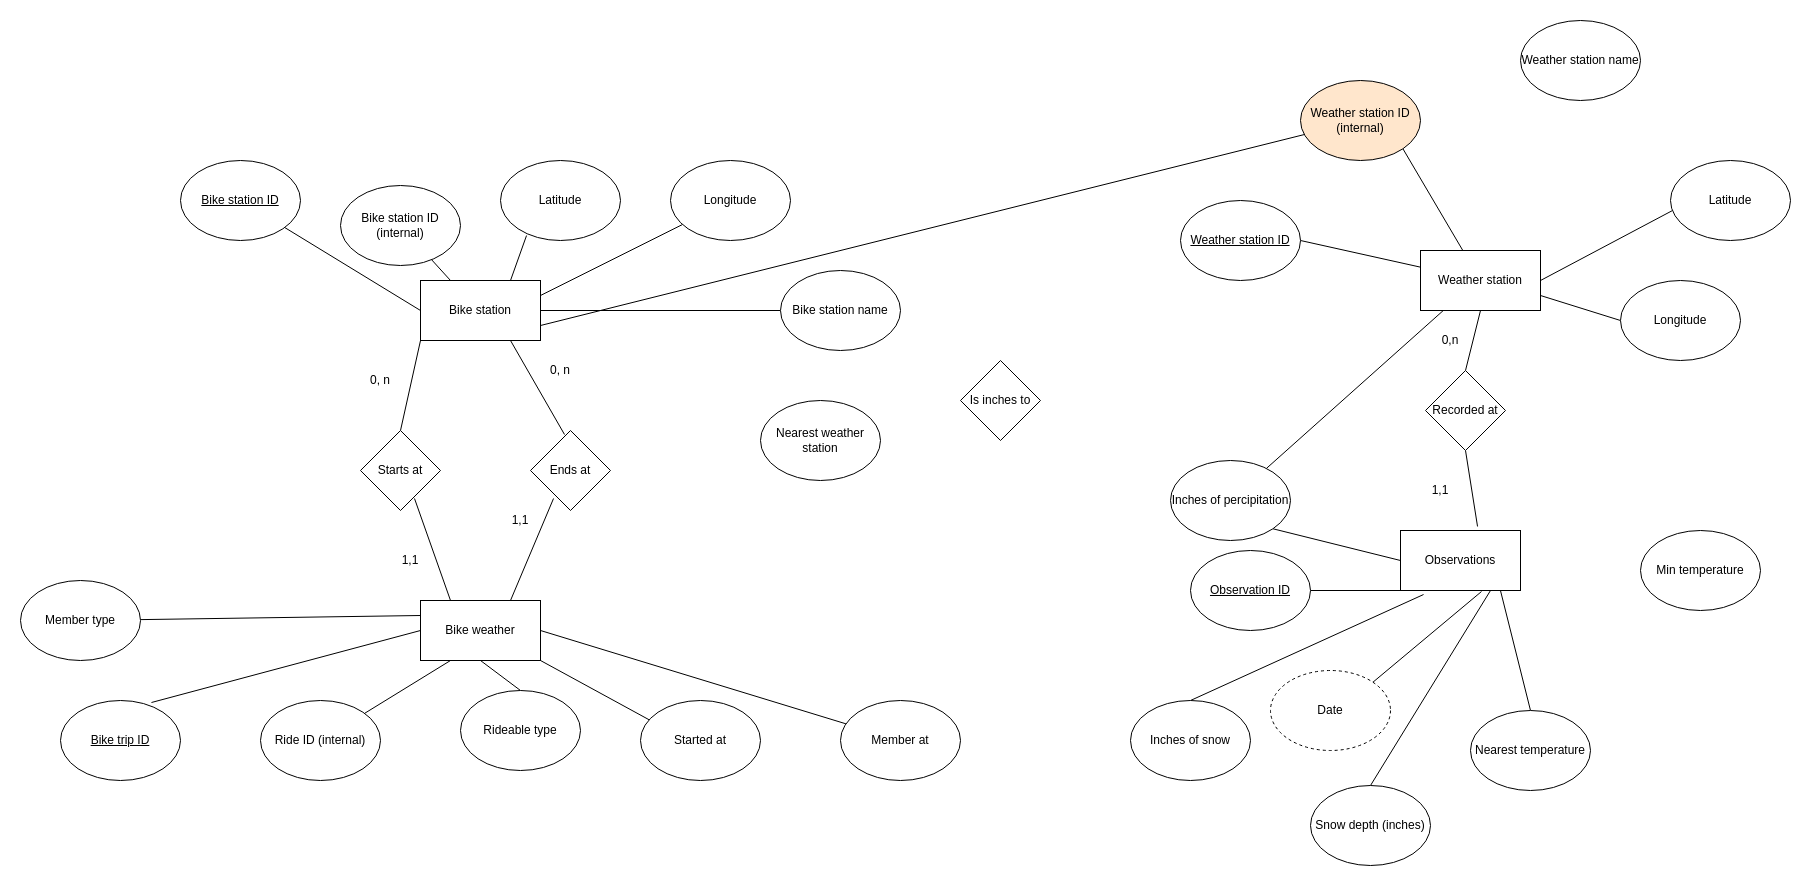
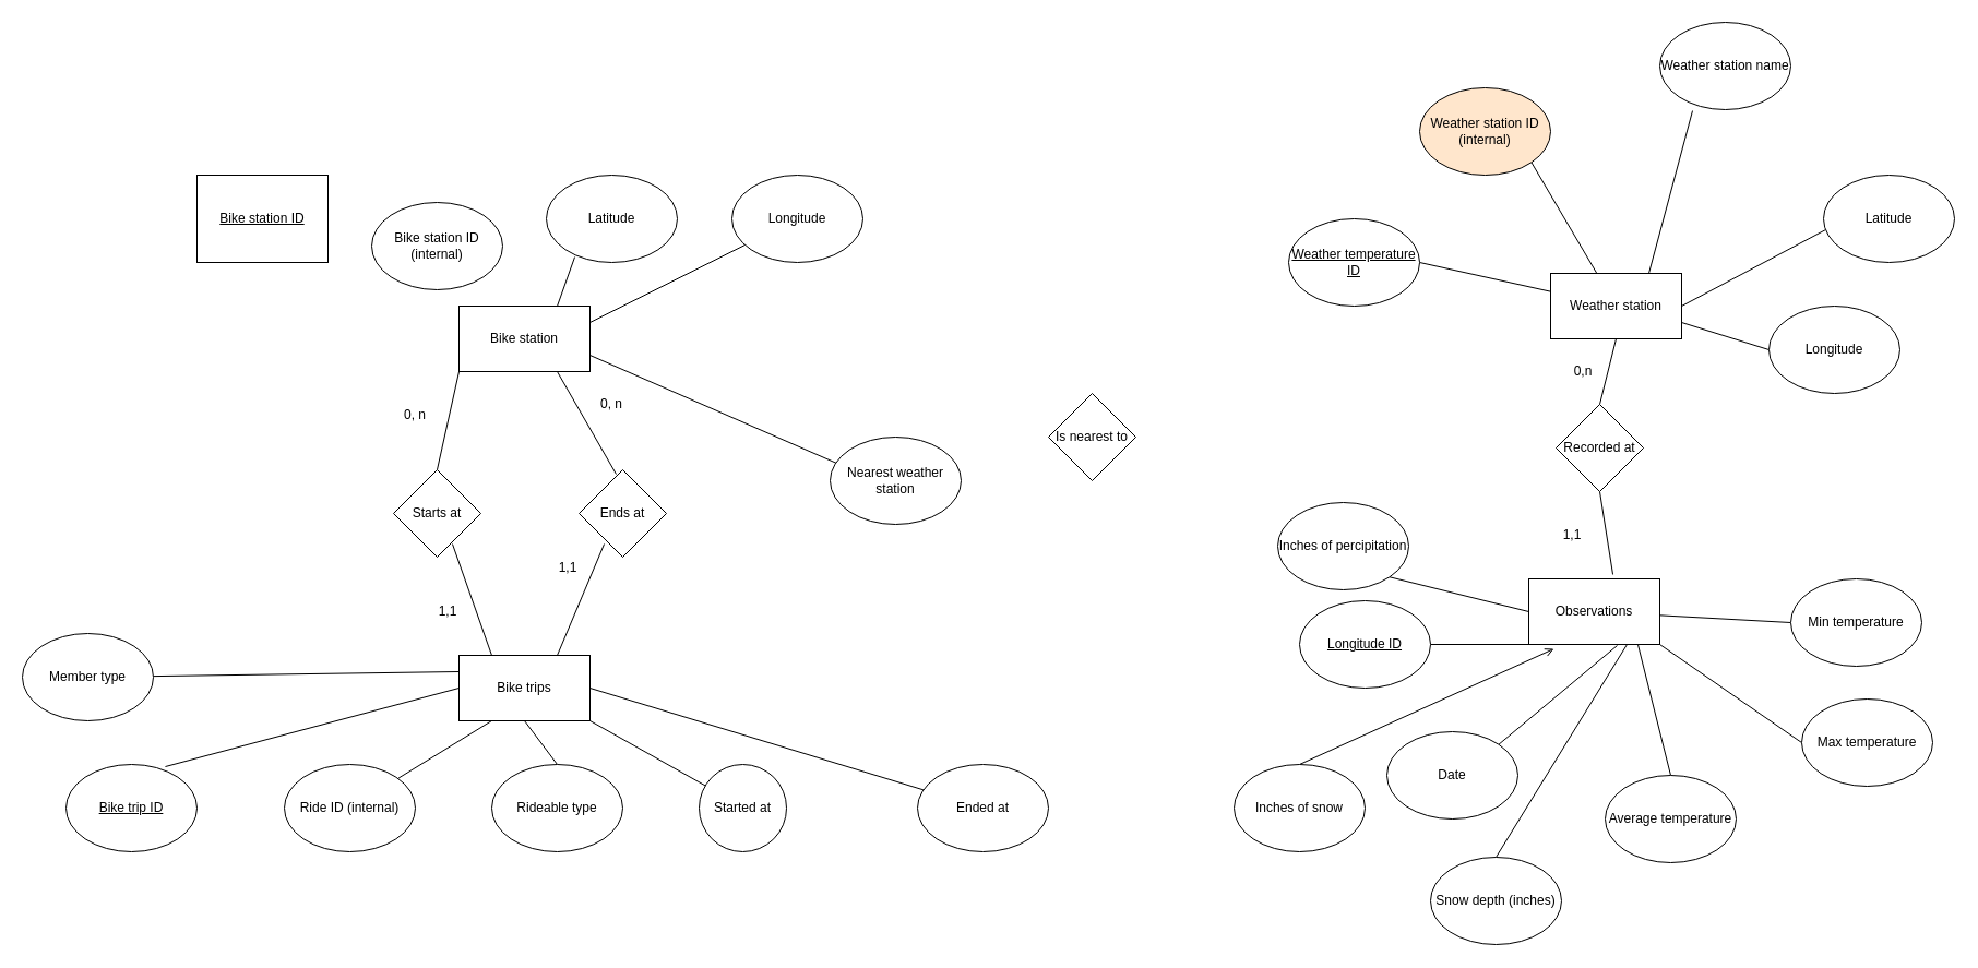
- <mxCell id="21" value="&lt;u&gt;Bike station ID&lt;/u&gt;" style="ellipse;whiteSpace=wrap;html=1;" vertex="1" parent="1"><mxGeometry x="180" y="160" width="120" height="80" as="geometry" /></mxCell>
+ <mxCell id="21" value="&lt;u&gt;Bike station ID&lt;/u&gt;" style="whiteSpace=wrap;html=1;rounded=0;" vertex="1" parent="1"><mxGeometry x="180" y="160" width="120" height="80" as="geometry" /></mxCell>
- <mxCell id="9" style="edgeStyle=none;rounded=0;orthogonalLoop=1;jettySize=auto;html=1;exitX=1;exitY=0.75;exitDx=0;exitDy=0;endArrow=none;endFill=0;" edge="1" parent="1" source="10" target="46"><mxGeometry relative="1" as="geometry" /></mxCell>
+ <mxCell id="9" style="edgeStyle=none;rounded=0;orthogonalLoop=1;jettySize=auto;html=1;exitX=1;exitY=0.75;exitDx=0;exitDy=0;entryX=0.05;entryY=0.3;entryDx=0;entryDy=0;entryPerimeter=0;endArrow=none;endFill=0;" edge="1" parent="1" source="10" target="70"><mxGeometry relative="1" as="geometry" /></mxCell>
- <mxCell id="44" value="&lt;u&gt;Weather station ID&lt;/u&gt;" style="ellipse;whiteSpace=wrap;html=1;" vertex="1" parent="1"><mxGeometry x="1180" width="120" height="80" as="geometry" y="200" /></mxCell>
+ <mxCell id="44" value="&lt;u&gt;Weather temperature ID&lt;/u&gt;" style="ellipse;whiteSpace=wrap;html=1;" vertex="1" parent="1"><mxGeometry x="1180" width="120" height="80" as="geometry" y="200" /></mxCell>
- <mxCell id="5" style="edgeStyle=none;rounded=0;orthogonalLoop=1;jettySize=auto;html=1;exitX=0;exitY=0.5;exitDx=0;exitDy=0;endArrow=none;endFill=0;" edge="1" parent="1" source="10" target="21"><mxGeometry relative="1" as="geometry" /></mxCell>
- <mxCell id="4" style="edgeStyle=none;rounded=0;orthogonalLoop=1;jettySize=auto;html=1;exitX=0.25;exitY=0;exitDx=0;exitDy=0;endArrow=none;endFill=0;" edge="1" parent="1" source="10" target="22"><mxGeometry relative="1" as="geometry" /></mxCell>
- <mxCell id="8" style="edgeStyle=none;rounded=0;orthogonalLoop=1;jettySize=auto;html=1;exitX=1;exitY=0.5;exitDx=0;exitDy=0;entryX=0;entryY=0.5;entryDx=0;entryDy=0;endArrow=none;endFill=0;" edge="1" parent="1" source="10" target="36"><mxGeometry relative="1" as="geometry" /></mxCell>
- <mxCell id="36" value="Bike station name" style="ellipse;whiteSpace=wrap;html=1;" vertex="1" parent="1"><mxGeometry x="780" y="270" width="120" height="80" as="geometry" /></mxCell>
- <mxCell id="37" style="edgeStyle=none;rounded=0;orthogonalLoop=1;jettySize=auto;html=1;exitX=0.75;exitY=0;exitDx=0;exitDy=0;endArrow=none;endFill=0;" edge="1" parent="1" source="41" target="61"><mxGeometry relative="1" as="geometry" /></mxCell>
+ <mxCell id="37" style="edgeStyle=none;rounded=0;orthogonalLoop=1;jettySize=auto;html=1;exitX=0.75;exitY=0;exitDx=0;exitDy=0;entryX=0.25;entryY=1.013;entryDx=0;entryDy=0;entryPerimeter=0;endArrow=none;endFill=0;" edge="1" parent="1" source="41" target="47"><mxGeometry relative="1" as="geometry" /></mxCell>
- <mxCell id="71" value="Is inches to" style="rhombus;whiteSpace=wrap;html=1;" vertex="1" parent="1"><mxGeometry x="960" y="360" width="80" height="80" as="geometry" /></mxCell>
+ <mxCell id="71" value="Is nearest to" style="rhombus;whiteSpace=wrap;html=1;" vertex="1" parent="1"><mxGeometry x="960" y="360" width="80" height="80" as="geometry" /></mxCell>
+ <mxCell id="58" style="edgeStyle=none;rounded=0;orthogonalLoop=1;jettySize=auto;html=1;exitX=0;exitY=0.5;exitDx=0;exitDy=0;endArrow=none;endFill=0;" edge="1" parent="1" source="59" target="42"><mxGeometry relative="1" as="geometry" /></mxCell>
- <mxCell id="51" value="&lt;u&gt;Observation ID&lt;/u&gt;" style="ellipse;whiteSpace=wrap;html=1;" vertex="1" parent="1"><mxGeometry x="1190" y="550" width="120" height="80" as="geometry" /></mxCell>
+ <mxCell id="51" value="&lt;u&gt;Longitude ID&lt;/u&gt;" style="ellipse;whiteSpace=wrap;html=1;" vertex="1" parent="1"><mxGeometry x="1190" y="550" width="120" height="80" as="geometry" /></mxCell>
- <mxCell id="62" style="edgeStyle=none;rounded=0;orthogonalLoop=1;jettySize=auto;html=1;exitX=0.5;exitY=0;exitDx=0;exitDy=0;entryX=0.192;entryY=1.067;entryDx=0;entryDy=0;entryPerimeter=0;endArrow=none;endFill=0;" edge="1" parent="1" source="63" target="42"><mxGeometry relative="1" as="geometry" /></mxCell>
+ <mxCell id="62" style="edgeStyle=none;rounded=0;orthogonalLoop=1;jettySize=auto;html=1;exitX=0.5;exitY=0;exitDx=0;exitDy=0;entryX=0.192;entryY=1.067;entryDx=0;entryDy=0;entryPerimeter=0;endArrow=open;endFill=0;" edge="1" parent="1" source="63" target="42"><mxGeometry relative="1" as="geometry" /></mxCell>
- <mxCell id="19" value="Bike weather" style="rounded=0;whiteSpace=wrap;html=1;" vertex="1" parent="1"><mxGeometry x="420" y="600" width="120" height="60" as="geometry" /></mxCell>
+ <mxCell id="19" value="Bike trips" style="rounded=0;whiteSpace=wrap;html=1;" vertex="1" parent="1"><mxGeometry x="420" y="600" width="120" height="60" as="geometry" /></mxCell>
+ <mxCell id="56" style="edgeStyle=none;rounded=0;orthogonalLoop=1;jettySize=auto;html=1;exitX=0;exitY=0.5;exitDx=0;exitDy=0;entryX=1;entryY=1;entryDx=0;entryDy=0;endArrow=none;endFill=0;" edge="1" parent="1" source="57" target="42"><mxGeometry relative="1" as="geometry" /></mxCell>
+ <mxCell id="57" value="Max temperature" style="ellipse;whiteSpace=wrap;html=1;" vertex="1" parent="1"><mxGeometry x="1650" y="640" width="120" height="80" as="geometry" /></mxCell>
- <mxCell id="53" value="Date" style="ellipse;whiteSpace=wrap;html=1;dashed=1;" vertex="1" parent="1"><mxGeometry x="1270" y="670" width="120" height="80" as="geometry" /></mxCell>
+ <mxCell id="53" value="Date" style="ellipse;whiteSpace=wrap;html=1;" vertex="1" parent="1"><mxGeometry x="1270" y="670" width="120" height="80" as="geometry" /></mxCell>
- <mxCell id="26" value="Rideable type" style="ellipse;whiteSpace=wrap;html=1;" vertex="1" parent="1"><mxGeometry x="460" y="690" width="120" height="80" as="geometry" /></mxCell>
+ <mxCell id="26" value="Rideable type" style="ellipse;whiteSpace=wrap;html=1;" vertex="1" parent="1"><mxGeometry x="450" y="700" width="120" height="80" as="geometry" /></mxCell>
- <mxCell id="27" value="Started at" style="ellipse;whiteSpace=wrap;html=1;" vertex="1" parent="1"><mxGeometry x="640" y="700" width="120" height="80" as="geometry" /></mxCell>
+ <mxCell id="27" value="Started at" style="ellipse;whiteSpace=wrap;html=1;" vertex="1" parent="1"><mxGeometry x="640" y="700" width="80" height="80" as="geometry" /></mxCell>
- <mxCell id="28" value="Member at" style="ellipse;whiteSpace=wrap;html=1;" vertex="1" parent="1"><mxGeometry x="840" y="700" width="120" height="80" as="geometry" /></mxCell>
+ <mxCell id="28" value="Ended at" style="ellipse;whiteSpace=wrap;html=1;" vertex="1" parent="1"><mxGeometry x="840" y="700" width="120" height="80" as="geometry" /></mxCell>
- <mxCell id="55" value="Nearest temperature" style="ellipse;whiteSpace=wrap;html=1;" vertex="1" parent="1"><mxGeometry x="1470" y="710" width="120" height="80" as="geometry" /></mxCell>
+ <mxCell id="55" value="Average temperature" style="ellipse;whiteSpace=wrap;html=1;" vertex="1" parent="1"><mxGeometry x="1470" y="710" width="120" height="80" as="geometry" /></mxCell>
